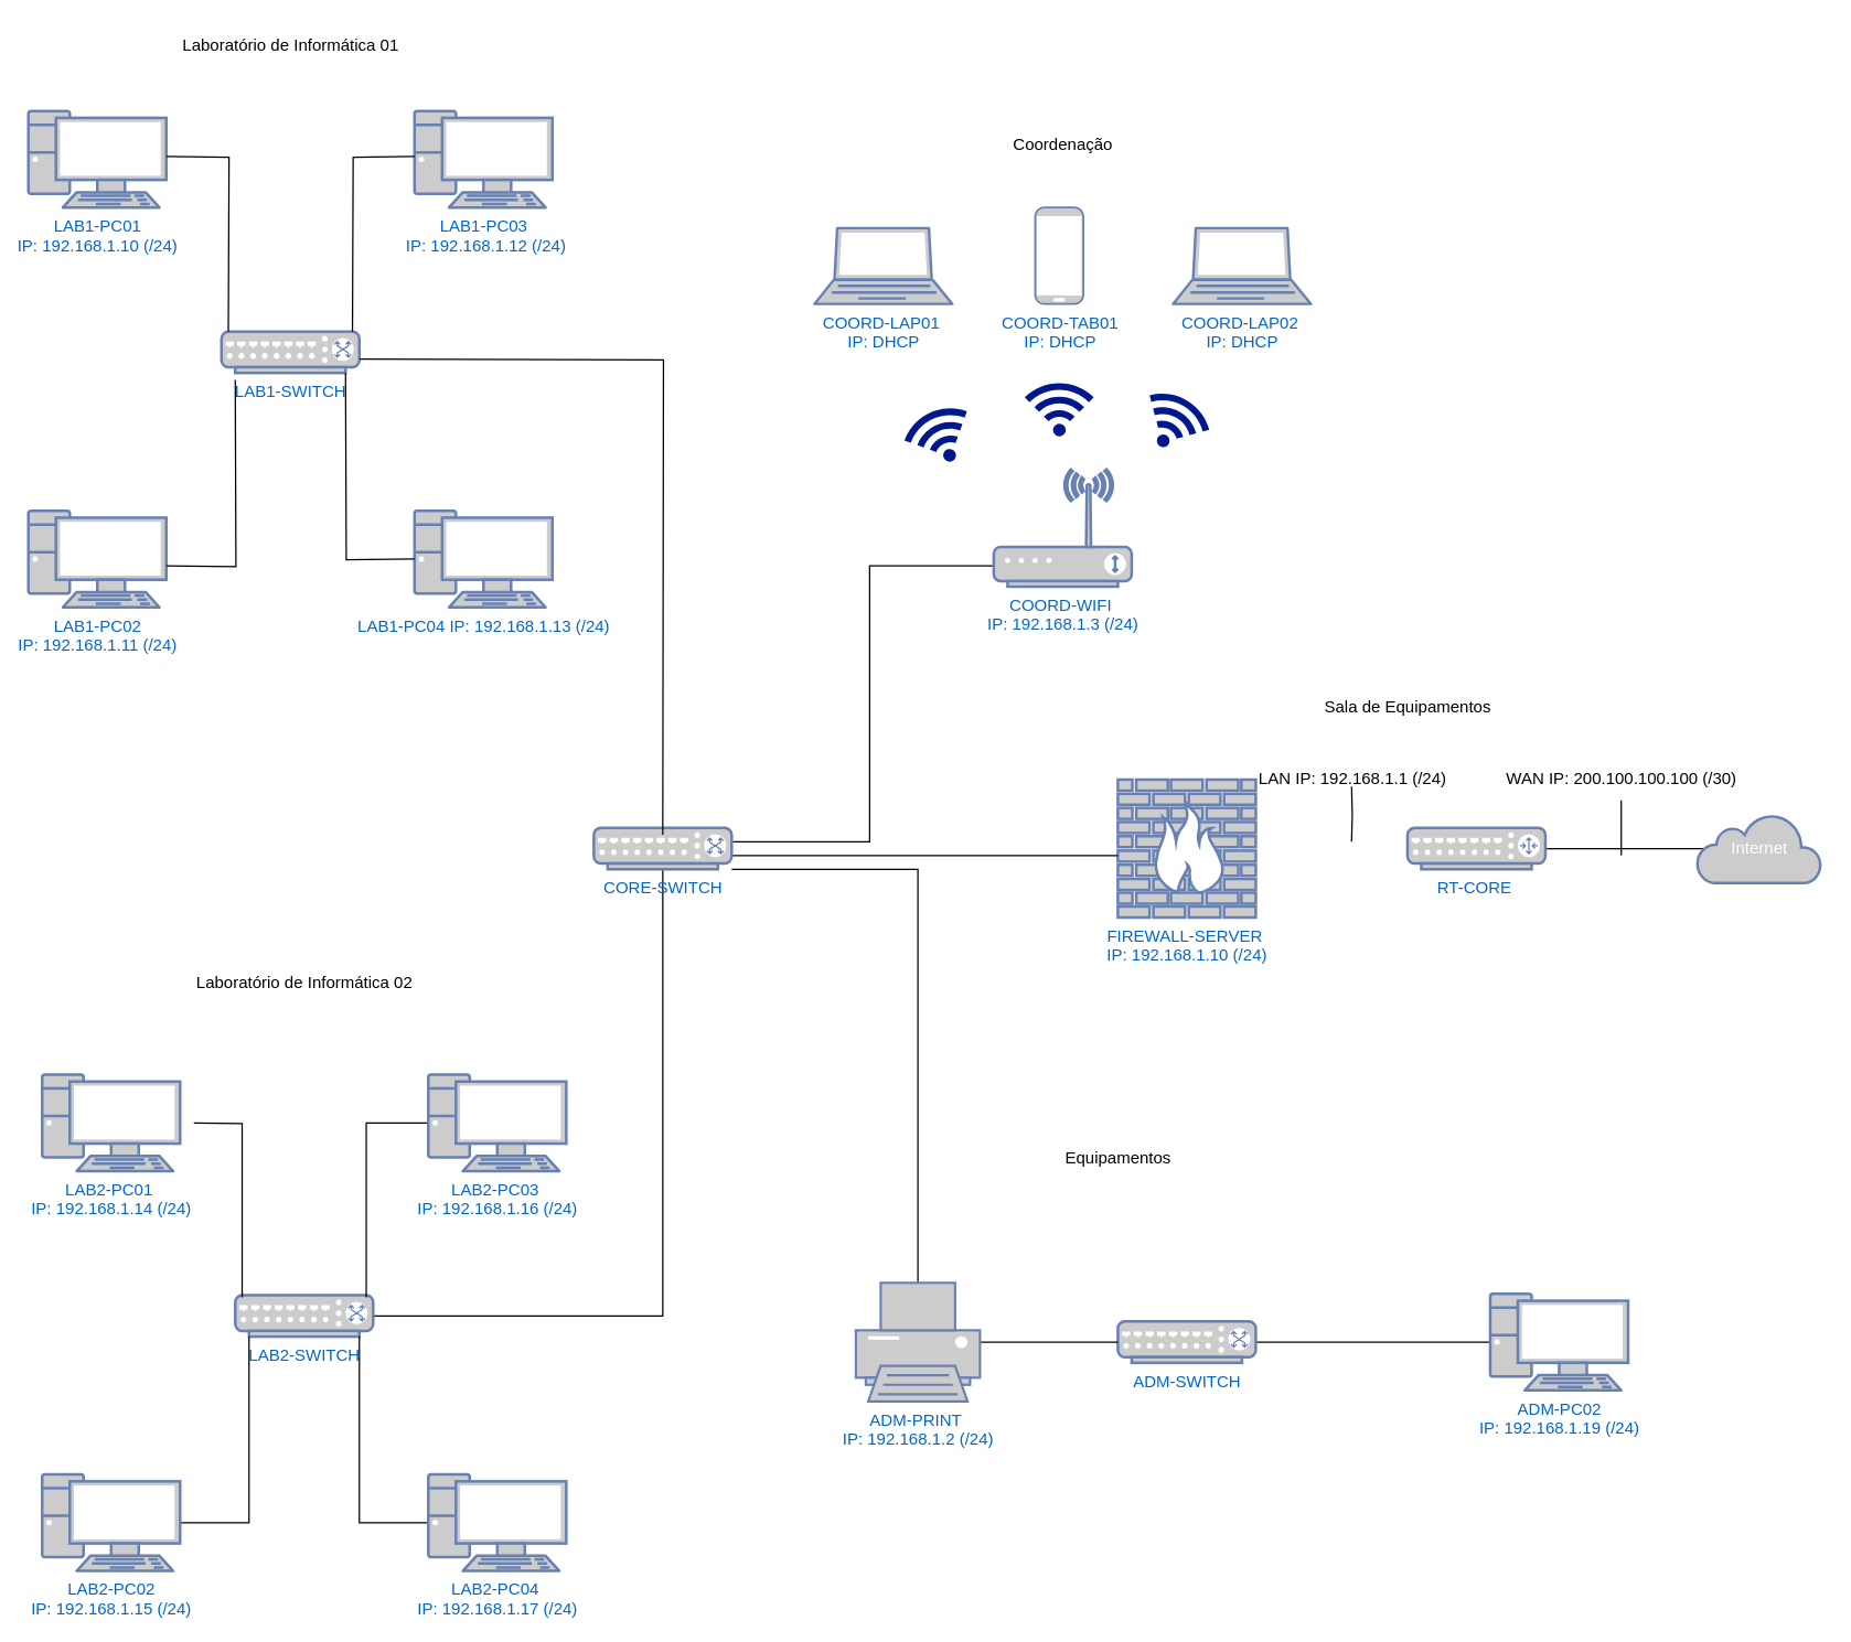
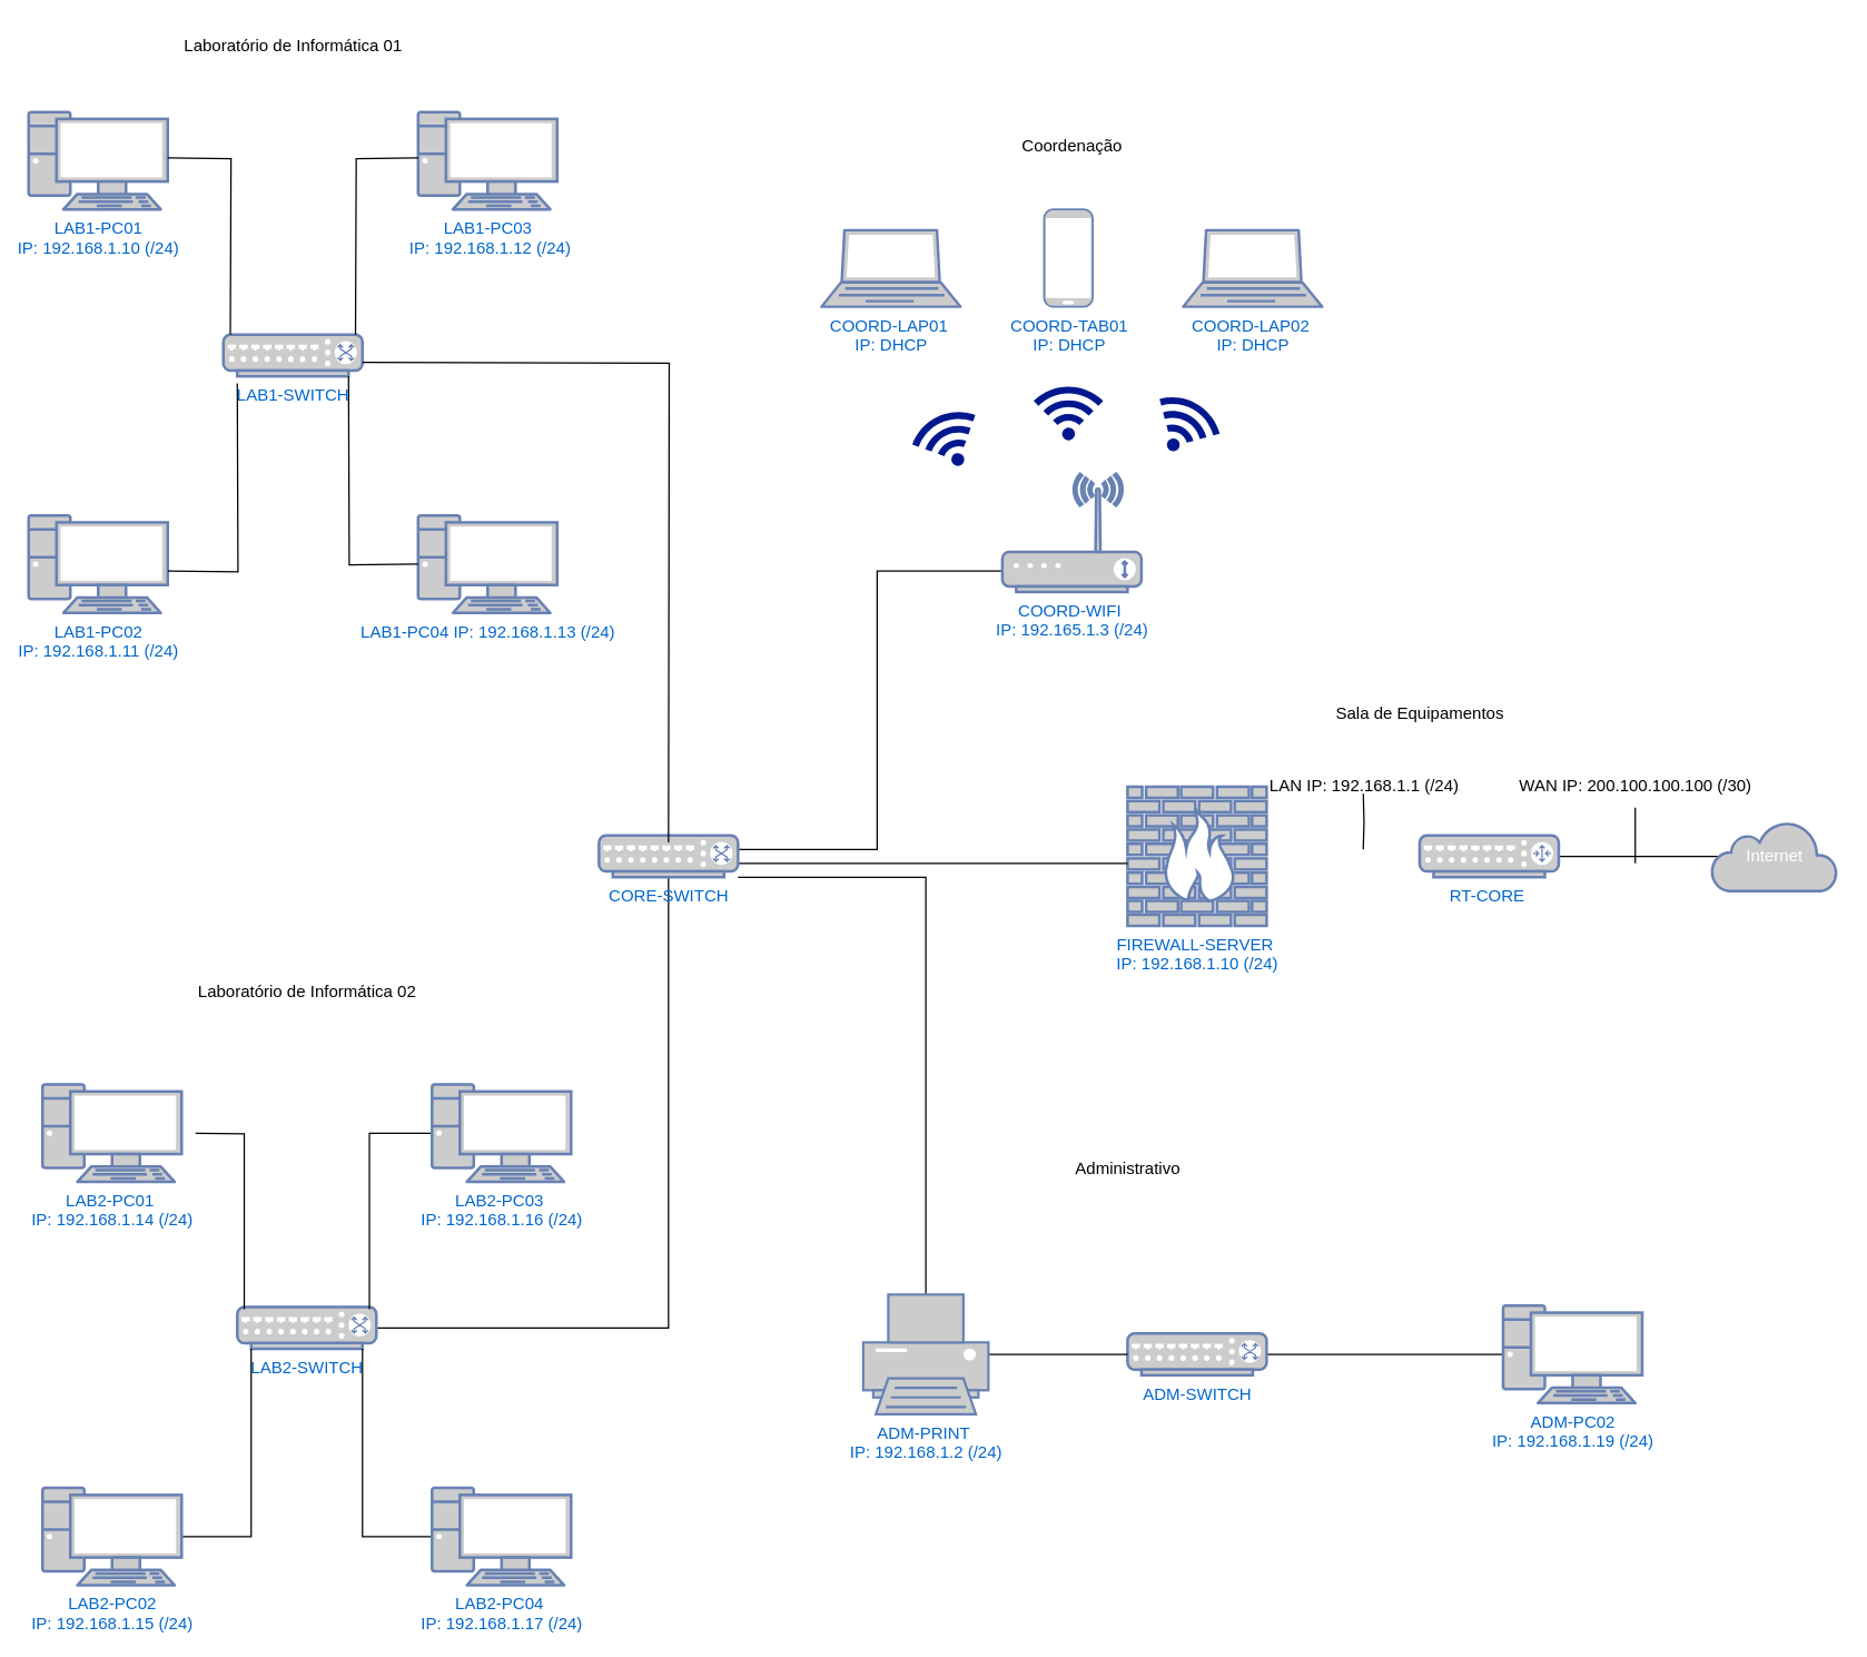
- <mxCell id="25" value="&lt;div&gt;COORD-WIFI&amp;nbsp;&lt;/div&gt;&lt;div&gt;IP: 192.168.1.3 (/24)&lt;/div&gt;&lt;div&gt;&lt;br&gt;&lt;/div&gt;" style="fontColor=#0066CC;verticalAlign=top;verticalLabelPosition=bottom;labelPosition=center;align=center;html=1;outlineConnect=0;fillColor=#CCCCCC;strokeColor=#6881B3;gradientColor=none;gradientDirection=north;strokeWidth=2;shape=mxgraph.networks.wireless_modem;" vertex="1" parent="1"><mxGeometry x="720" y="340" width="100" height="85" as="geometry" /></mxCell>
+ <mxCell id="25" value="&lt;div&gt;COORD-WIFI&amp;nbsp;&lt;/div&gt;&lt;div&gt;IP: 192.165.1.3 (/24)&lt;/div&gt;&lt;div&gt;&lt;br&gt;&lt;/div&gt;" style="fontColor=#0066CC;verticalAlign=top;verticalLabelPosition=bottom;labelPosition=center;align=center;html=1;outlineConnect=0;fillColor=#CCCCCC;strokeColor=#6881B3;gradientColor=none;gradientDirection=north;strokeWidth=2;shape=mxgraph.networks.wireless_modem;" vertex="1" parent="1"><mxGeometry x="720" y="340" width="100" height="85" as="geometry" /></mxCell>
- <mxCell id="39" value="Equipamentos" style="text;html=1;align=center;verticalAlign=middle;resizable=0;points=[];autosize=1;strokeColor=none;fillColor=none;" vertex="1" parent="1"><mxGeometry x="760" y="825" width="100" height="30" as="geometry" /></mxCell>
+ <mxCell id="39" value="Administrativo" style="text;html=1;align=center;verticalAlign=middle;resizable=0;points=[];autosize=1;strokeColor=none;fillColor=none;" vertex="1" parent="1"><mxGeometry x="760" y="825" width="100" height="30" as="geometry" /></mxCell>
